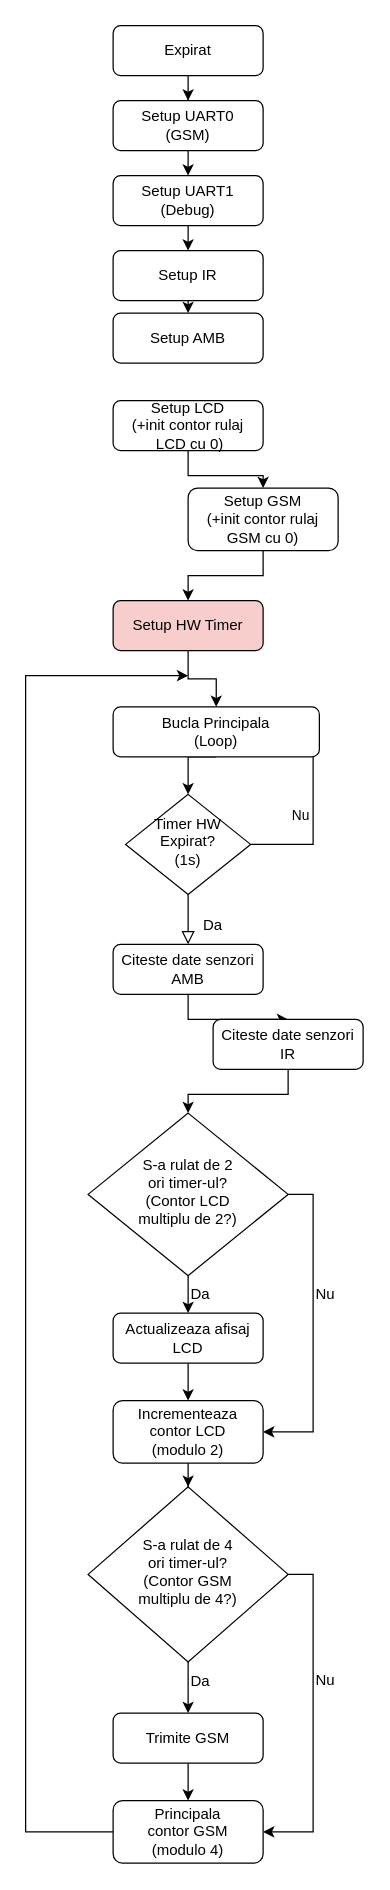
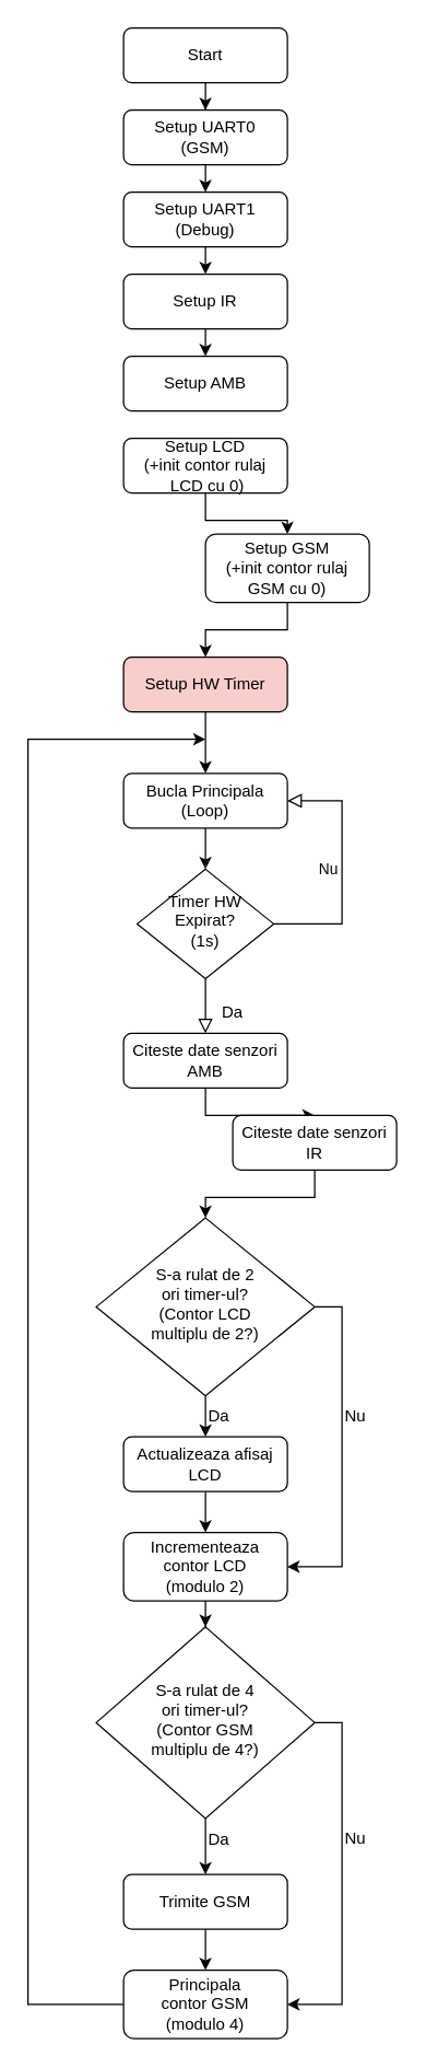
- <mxCell id="3" value="Expirat" style="rounded=1;whiteSpace=wrap;html=1;fontSize=12;glass=0;strokeWidth=1;shadow=0;" parent="1" vertex="1"><mxGeometry x="90" y="20" width="120" height="40" as="geometry" /></mxCell>
+ <mxCell id="3" value="Start" style="rounded=1;whiteSpace=wrap;html=1;fontSize=12;glass=0;strokeWidth=1;shadow=0;" parent="1" vertex="1"><mxGeometry x="90" y="20" width="120" height="40" as="geometry" /></mxCell>
- <mxCell id="13" value="Setup AMB" style="rounded=1;whiteSpace=wrap;html=1;fontSize=12;glass=0;strokeWidth=1;shadow=0;" parent="1" vertex="1"><mxGeometry x="90" y="250" width="120" height="40" as="geometry" /></mxCell>
+ <mxCell id="13" value="Setup AMB" style="rounded=1;whiteSpace=wrap;html=1;fontSize=12;glass=0;strokeWidth=1;shadow=0;" parent="1" vertex="1"><mxGeometry x="90" y="260" width="120" height="40" as="geometry" /></mxCell>
- <mxCell id="21" value="Bucla Principala&lt;br&gt;(Loop)" style="rounded=1;whiteSpace=wrap;html=1;fontSize=12;glass=0;strokeWidth=1;shadow=0;" parent="1" vertex="1"><mxGeometry x="90" y="565" width="165" height="40" as="geometry" /></mxCell>
+ <mxCell id="21" value="Bucla Principala&lt;br&gt;(Loop)" style="rounded=1;whiteSpace=wrap;html=1;fontSize=12;glass=0;strokeWidth=1;shadow=0;" parent="1" vertex="1"><mxGeometry x="90" y="565" width="120" height="40" as="geometry" /></mxCell>
